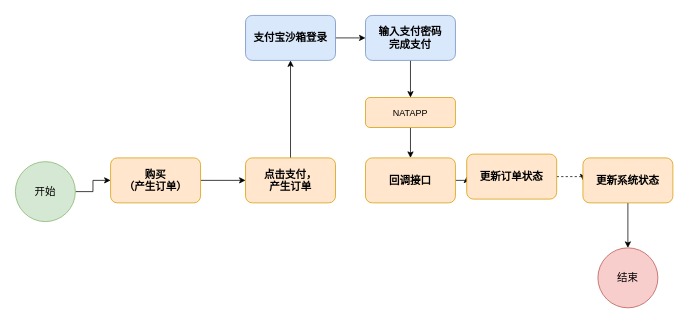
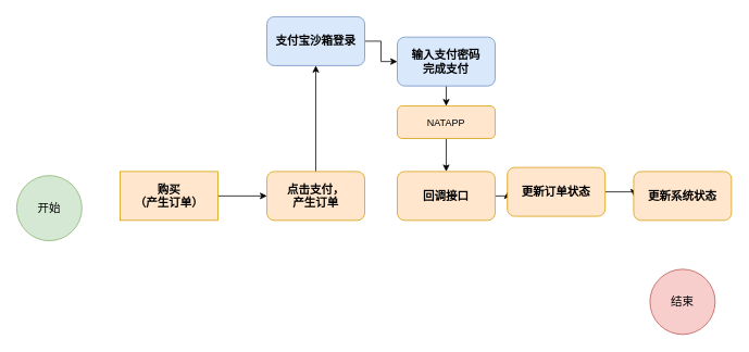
- <mxCell id="9" value="输入支付密码&lt;br&gt;完成支付" style="rounded=1;whiteSpace=wrap;html=1;fontStyle=1;fontSize=14;fillColor=#dae8fc;strokeColor=#6c8ebf;" vertex="1" parent="1"><mxGeometry x="487" y="20" width="120" height="60" as="geometry" /></mxCell>
+ <mxCell id="9" value="输入支付密码&lt;br&gt;完成支付" style="rounded=1;whiteSpace=wrap;html=1;fontStyle=1;fontSize=14;fillColor=#dae8fc;strokeColor=#6c8ebf;" vertex="1" parent="1"><mxGeometry x="487" y="45" width="120" height="60" as="geometry" /></mxCell>
- <mxCell id="12" style="edgeStyle=orthogonalEdgeStyle;rounded=0;orthogonalLoop=1;jettySize=auto;html=1;exitX=1;exitY=0.5;exitDx=0;exitDy=0;entryX=0;entryY=0.5;entryDx=0;entryDy=0;fontSize=14;dashed=1;" edge="1" parent="1" source="13" target="15"><mxGeometry relative="1" as="geometry" /></mxCell>
+ <mxCell id="12" style="edgeStyle=orthogonalEdgeStyle;rounded=0;orthogonalLoop=1;jettySize=auto;html=1;exitX=1;exitY=0.5;exitDx=0;exitDy=0;entryX=0;entryY=0.5;entryDx=0;entryDy=0;fontSize=14;" edge="1" parent="1" source="13" target="15"><mxGeometry relative="1" as="geometry" /></mxCell>
- <mxCell id="3" value="购买&lt;br&gt;（产生订单）" style="rounded=1;whiteSpace=wrap;html=1;fontStyle=1;fontSize=14;fillColor=#ffe6cc;strokeColor=#d79b00;" vertex="1" parent="1"><mxGeometry x="147" y="210" width="120" height="60" as="geometry" /></mxCell>
+ <mxCell id="3" value="购买&lt;br&gt;（产生订单）" style="whiteSpace=wrap;html=1;fontStyle=1;fontSize=14;fillColor=#ffe6cc;strokeColor=#d79b00;rounded=0;" vertex="1" parent="1"><mxGeometry x="147" y="210" width="120" height="60" as="geometry" /></mxCell>
- <mxCell id="16" style="edgeStyle=orthogonalEdgeStyle;rounded=0;orthogonalLoop=1;jettySize=auto;html=1;exitX=1;exitY=0.5;exitDx=0;exitDy=0;entryX=0;entryY=0.5;entryDx=0;entryDy=0;fontSize=14;" edge="1" parent="1" source="17" target="3"><mxGeometry relative="1" as="geometry" /></mxCell>
- <mxCell id="14" style="edgeStyle=orthogonalEdgeStyle;rounded=0;orthogonalLoop=1;jettySize=auto;html=1;exitX=0.5;exitY=1;exitDx=0;exitDy=0;fontSize=14;" edge="1" parent="1" source="15" target="18"><mxGeometry relative="1" as="geometry" /></mxCell>
